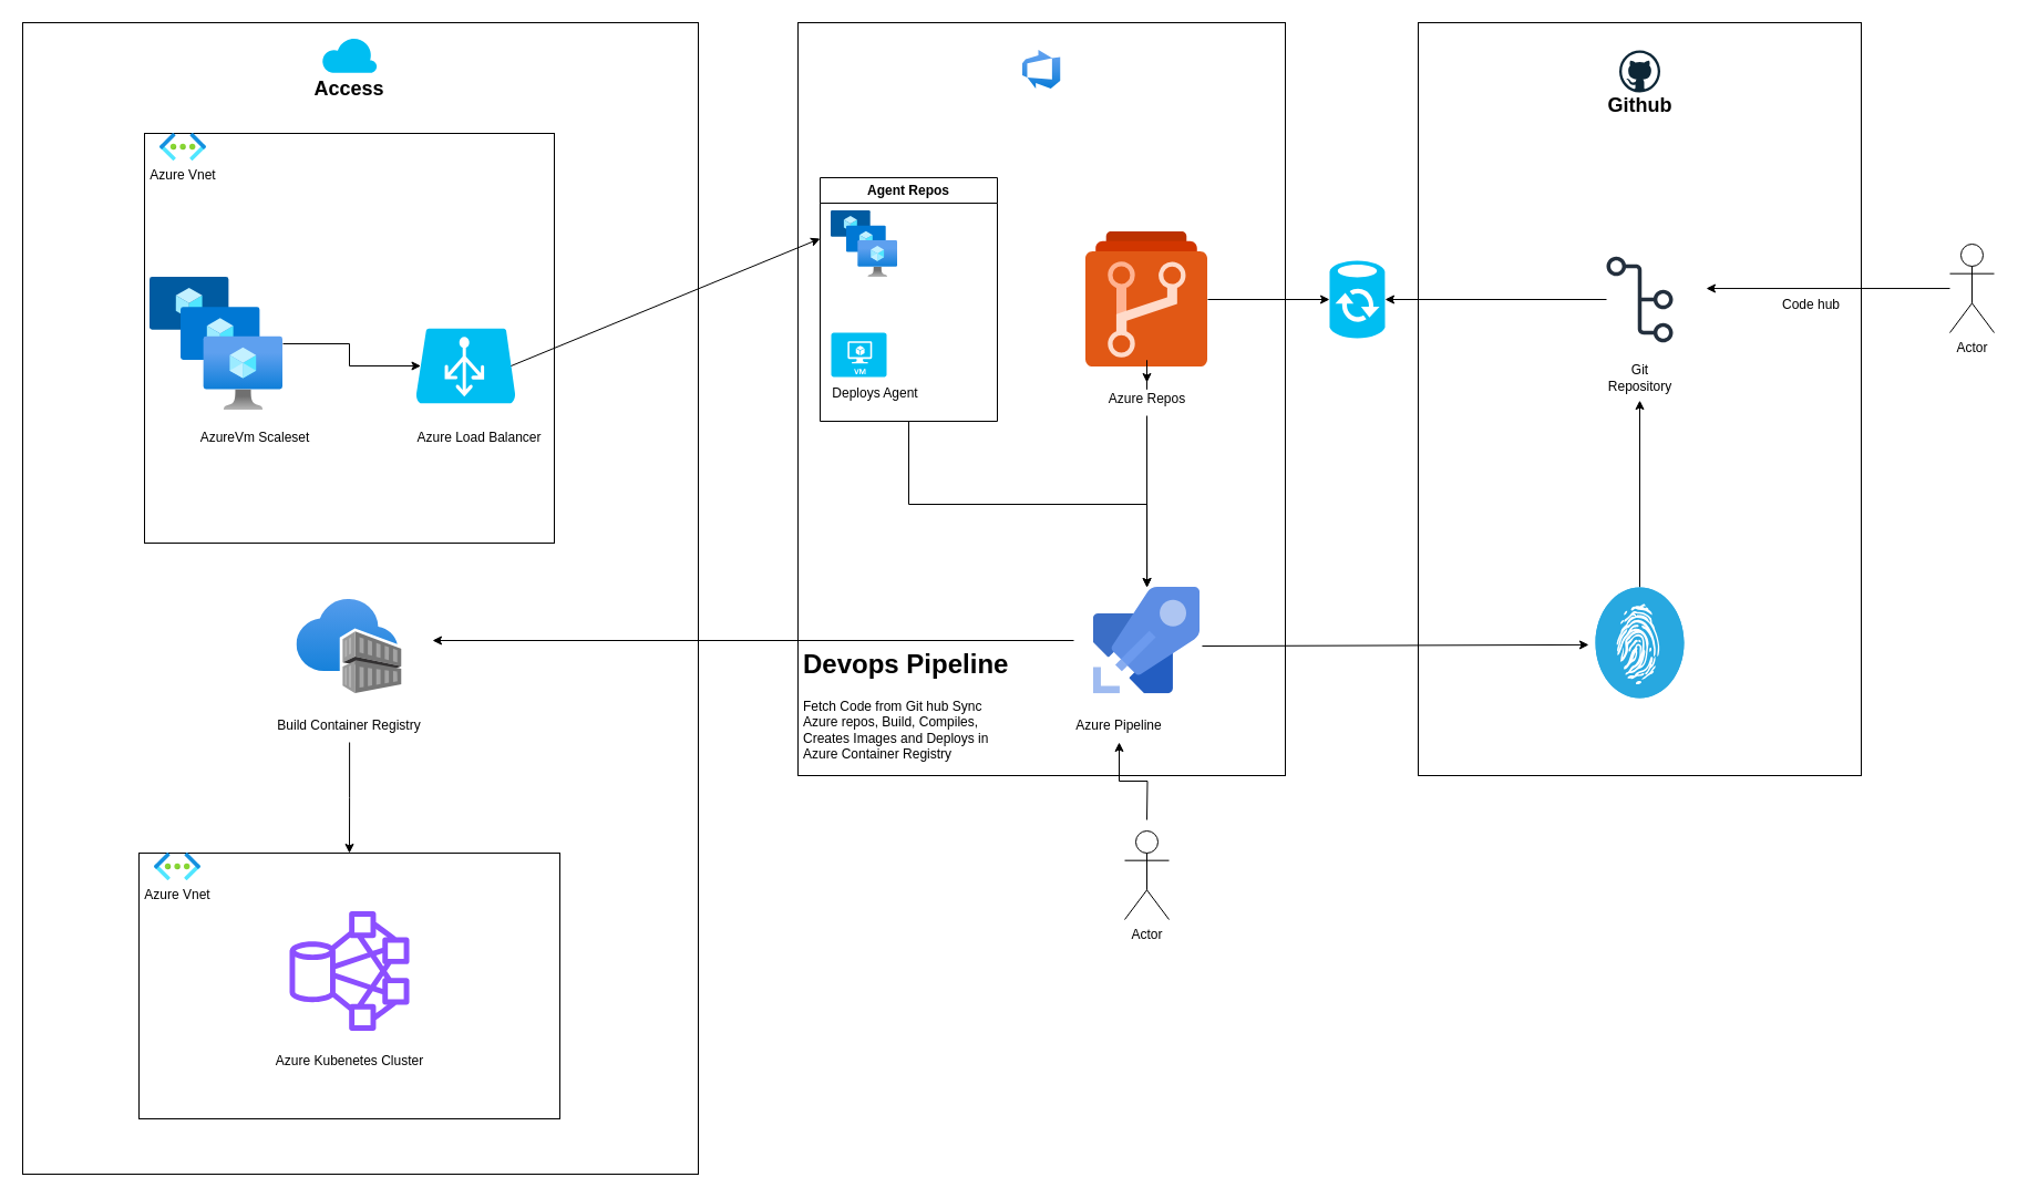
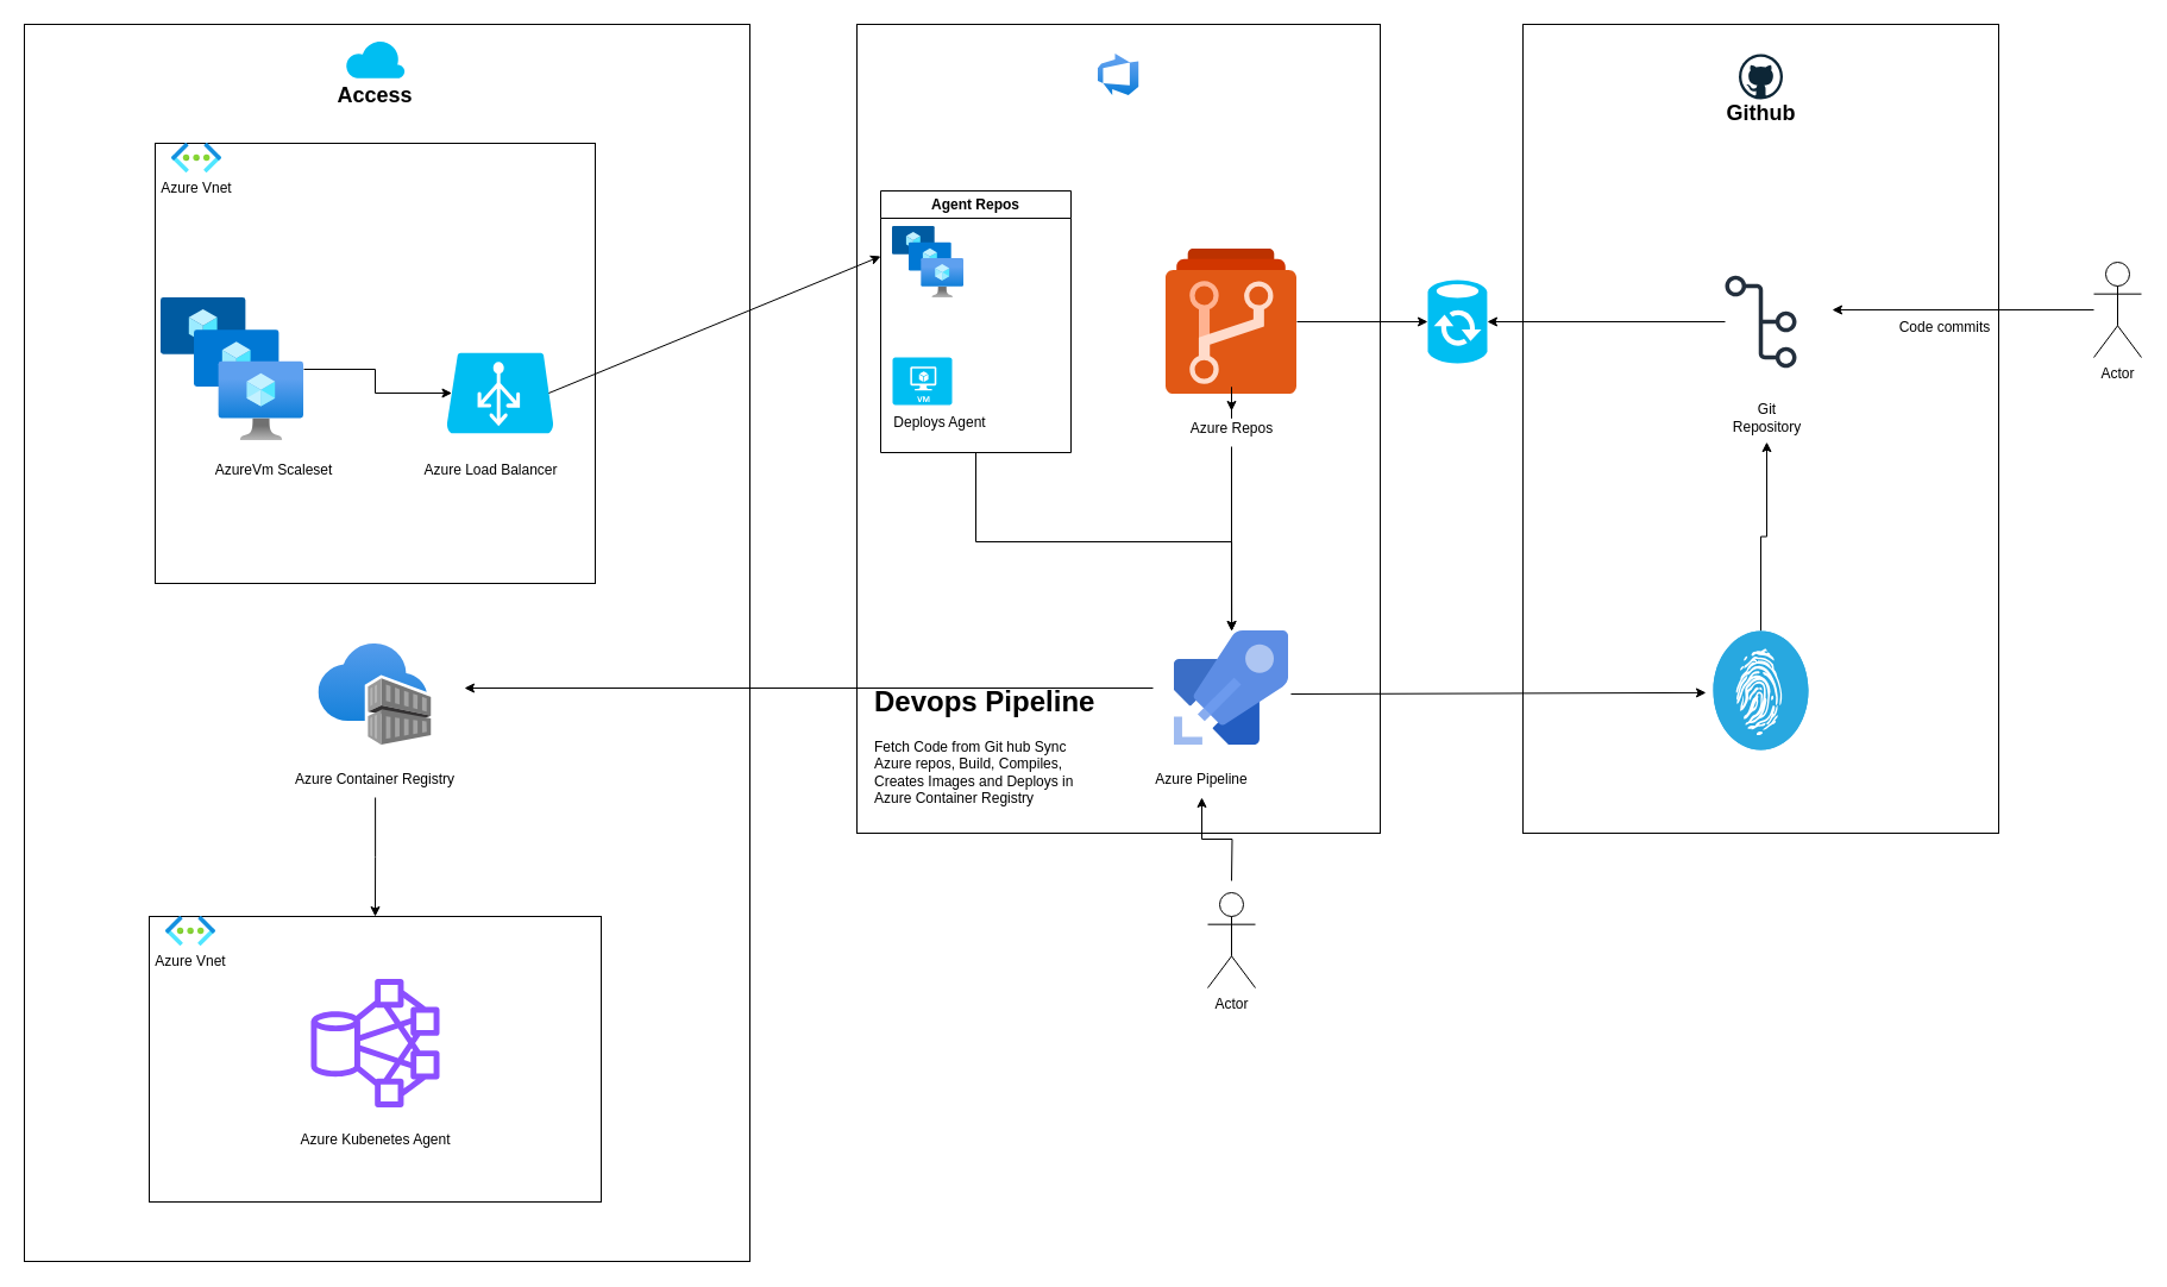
- <mxCell id="46" value="Code hub" style="text;html=1;strokeColor=none;fillColor=none;align=center;verticalAlign=middle;whiteSpace=wrap;rounded=0;" vertex="1" parent="1"><mxGeometry x="1590" y="260" width="90" height="30" as="geometry" /></mxCell>
+ <mxCell id="46" value="Code commits" style="text;html=1;strokeColor=none;fillColor=none;align=center;verticalAlign=middle;whiteSpace=wrap;rounded=0;" vertex="1" parent="1"><mxGeometry x="1590" y="260" width="90" height="30" as="geometry" /></mxCell>
- <mxCell id="38" value="Git Repository" style="text;html=1;strokeColor=none;fillColor=none;align=center;verticalAlign=middle;whiteSpace=wrap;rounded=0;" vertex="1" parent="1"><mxGeometry x="1442.5" y="320" width="75" height="41.11" as="geometry" /></mxCell>
+ <mxCell id="38" value="Git Repository" style="text;html=1;strokeColor=none;fillColor=none;align=center;verticalAlign=middle;whiteSpace=wrap;rounded=0;" vertex="1" parent="1"><mxGeometry x="1447.5" y="330" width="75" height="41.11" as="geometry" /></mxCell>
- <mxCell id="11" value="Azure Load Balancer" style="text;html=1;strokeColor=none;fillColor=none;align=center;verticalAlign=middle;whiteSpace=wrap;rounded=0;" vertex="1" parent="1"><mxGeometry x="375" y="380" width="115" height="30" as="geometry" /></mxCell>
+ <mxCell id="11" value="Azure Load Balancer" style="text;html=1;strokeColor=none;fillColor=none;align=center;verticalAlign=middle;whiteSpace=wrap;rounded=0;" vertex="1" parent="1"><mxGeometry x="355" y="380" width="115" height="30" as="geometry" /></mxCell>
- <mxCell id="43" value="&lt;h1&gt;Devops Pipeline&lt;/h1&gt;&lt;p&gt;Fetch Code from Git hub Sync Azure repos, Build, Compiles, Creates Images and Deploys in Azure Container Registry&lt;/p&gt;" style="text;html=1;strokeColor=none;fillColor=none;spacing=5;spacingTop=-20;whiteSpace=wrap;overflow=hidden;rounded=0;" vertex="1" parent="1"><mxGeometry x="720" y="580" width="200" height="120" as="geometry" /></mxCell>
+ <mxCell id="43" value="&lt;h1&gt;Devops Pipeline&lt;/h1&gt;&lt;p&gt;Fetch Code from Git hub Sync Azure repos, Build, Compiles, Creates Images and Deploys in Azure Container Registry&lt;/p&gt;" style="text;html=1;strokeColor=none;fillColor=none;spacing=5;spacingTop=-20;whiteSpace=wrap;overflow=hidden;rounded=0;" vertex="1" parent="1"><mxGeometry x="730" y="570" width="200" height="120" as="geometry" /></mxCell>
- <mxCell id="41" value="Build Container Registry" style="text;html=1;strokeColor=none;fillColor=none;align=center;verticalAlign=middle;whiteSpace=wrap;rounded=0;" vertex="1" parent="1"><mxGeometry x="236.25" y="640" width="157.51" height="30" as="geometry" /></mxCell>
+ <mxCell id="41" value="Azure Container Registry" style="text;html=1;strokeColor=none;fillColor=none;align=center;verticalAlign=middle;whiteSpace=wrap;rounded=0;" vertex="1" parent="1"><mxGeometry x="236.25" y="640" width="157.51" height="30" as="geometry" /></mxCell>
- <mxCell id="51" value="Azure Kubenetes Cluster" style="text;html=1;strokeColor=none;fillColor=none;align=center;verticalAlign=middle;whiteSpace=wrap;rounded=0;" vertex="1" parent="1"><mxGeometry x="242.5" y="942.5" width="145" height="30" as="geometry" /></mxCell>
+ <mxCell id="51" value="Azure Kubenetes Agent" style="text;html=1;strokeColor=none;fillColor=none;align=center;verticalAlign=middle;whiteSpace=wrap;rounded=0;" vertex="1" parent="1"><mxGeometry x="242.5" y="942.5" width="145" height="30" as="geometry" /></mxCell>
